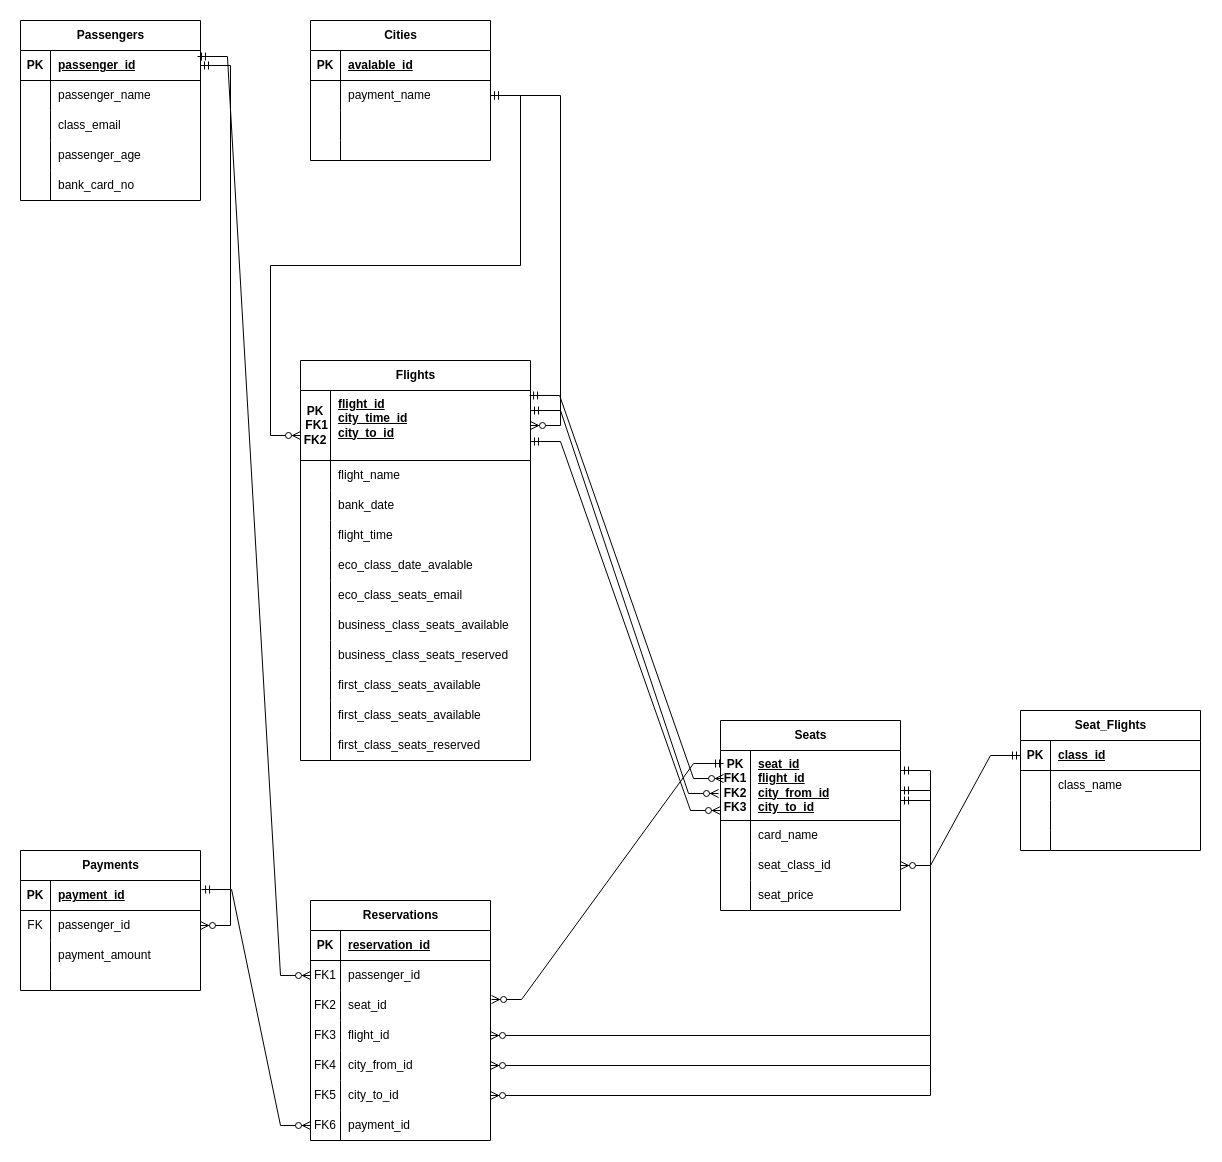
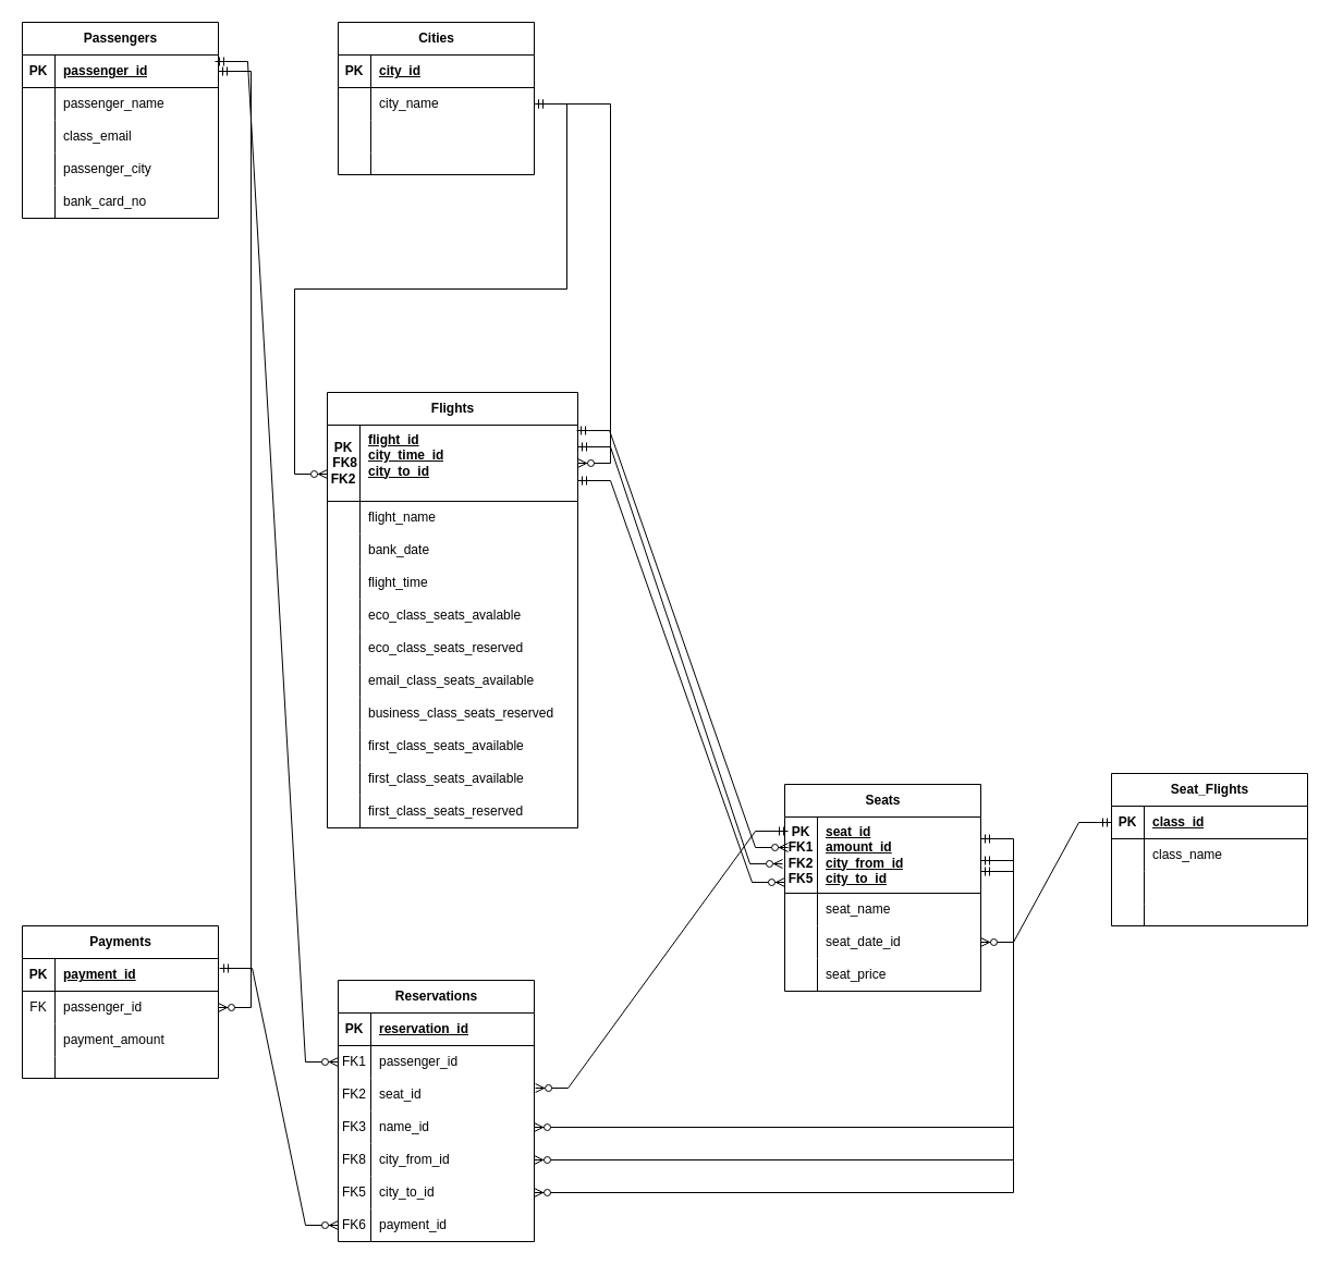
- <mxCell id="21" value="avalable_id" style="shape=partialRectangle;connectable=0;fillColor=none;top=0;left=0;bottom=0;right=0;align=left;spacingLeft=6;fontStyle=5;overflow=hidden;whiteSpace=wrap;html=1;" vertex="1" parent="19"><mxGeometry x="30" width="150" height="30" as="geometry"><mxRectangle width="150" height="30" as="alternateBounds" /></mxGeometry></mxCell>
+ <mxCell id="21" value="city_id" style="shape=partialRectangle;connectable=0;fillColor=none;top=0;left=0;bottom=0;right=0;align=left;spacingLeft=6;fontStyle=5;overflow=hidden;whiteSpace=wrap;html=1;" vertex="1" parent="19"><mxGeometry x="30" width="150" height="30" as="geometry"><mxRectangle width="150" height="30" as="alternateBounds" /></mxGeometry></mxCell>
- <mxCell id="24" value="payment_name" style="shape=partialRectangle;connectable=0;fillColor=none;top=0;left=0;bottom=0;right=0;align=left;spacingLeft=6;overflow=hidden;whiteSpace=wrap;html=1;" vertex="1" parent="22"><mxGeometry x="30" width="150" height="30" as="geometry"><mxRectangle width="150" height="30" as="alternateBounds" /></mxGeometry></mxCell>
+ <mxCell id="24" value="city_name" style="shape=partialRectangle;connectable=0;fillColor=none;top=0;left=0;bottom=0;right=0;align=left;spacingLeft=6;overflow=hidden;whiteSpace=wrap;html=1;" vertex="1" parent="22"><mxGeometry x="30" width="150" height="30" as="geometry"><mxRectangle width="150" height="30" as="alternateBounds" /></mxGeometry></mxCell>
- <mxCell id="14" value="passenger_age" style="shape=partialRectangle;connectable=0;fillColor=none;top=0;left=0;bottom=0;right=0;align=left;spacingLeft=6;overflow=hidden;whiteSpace=wrap;html=1;" vertex="1" parent="12"><mxGeometry x="30" width="150" height="30" as="geometry"><mxRectangle width="150" height="30" as="alternateBounds" /></mxGeometry></mxCell>
+ <mxCell id="14" value="passenger_city" style="shape=partialRectangle;connectable=0;fillColor=none;top=0;left=0;bottom=0;right=0;align=left;spacingLeft=6;overflow=hidden;whiteSpace=wrap;html=1;" vertex="1" parent="12"><mxGeometry x="30" width="150" height="30" as="geometry"><mxRectangle width="150" height="30" as="alternateBounds" /></mxGeometry></mxCell>
- <mxCell id="59" value="PK&lt;div&gt;&lt;span style=&quot;background-color: transparent; color: light-dark(rgb(0, 0, 0), rgb(255, 255, 255));&quot;&gt;&amp;nbsp;FK1&lt;/span&gt;&lt;/div&gt;&lt;div&gt;FK2&lt;/div&gt;" style="shape=partialRectangle;connectable=0;fillColor=none;top=0;left=0;bottom=0;right=0;fontStyle=1;overflow=hidden;whiteSpace=wrap;html=1;" vertex="1" parent="58"><mxGeometry width="30" height="70" as="geometry"><mxRectangle width="30" height="70" as="alternateBounds" /></mxGeometry></mxCell>
+ <mxCell id="59" value="PK&lt;div&gt;&lt;span style=&quot;background-color: transparent; color: light-dark(rgb(0, 0, 0), rgb(255, 255, 255));&quot;&gt;&amp;nbsp;FK8&lt;/span&gt;&lt;/div&gt;&lt;div&gt;FK2&lt;/div&gt;" style="shape=partialRectangle;connectable=0;fillColor=none;top=0;left=0;bottom=0;right=0;fontStyle=1;overflow=hidden;whiteSpace=wrap;html=1;" vertex="1" parent="58"><mxGeometry width="30" height="70" as="geometry"><mxRectangle width="30" height="70" as="alternateBounds" /></mxGeometry></mxCell>
- <mxCell id="72" value="eco_class_date_avalable" style="shape=partialRectangle;connectable=0;fillColor=none;top=0;left=0;bottom=0;right=0;align=left;spacingLeft=6;overflow=hidden;whiteSpace=wrap;html=1;" vertex="1" parent="70"><mxGeometry x="30" width="200" height="30" as="geometry"><mxRectangle width="200" height="30" as="alternateBounds" /></mxGeometry></mxCell>
+ <mxCell id="72" value="eco_class_seats_avalable" style="shape=partialRectangle;connectable=0;fillColor=none;top=0;left=0;bottom=0;right=0;align=left;spacingLeft=6;overflow=hidden;whiteSpace=wrap;html=1;" vertex="1" parent="70"><mxGeometry x="30" width="200" height="30" as="geometry"><mxRectangle width="200" height="30" as="alternateBounds" /></mxGeometry></mxCell>
- <mxCell id="75" value="eco_class_seats_email" style="shape=partialRectangle;connectable=0;fillColor=none;top=0;left=0;bottom=0;right=0;align=left;spacingLeft=6;overflow=hidden;whiteSpace=wrap;html=1;" vertex="1" parent="73"><mxGeometry x="30" width="200" height="30" as="geometry"><mxRectangle width="200" height="30" as="alternateBounds" /></mxGeometry></mxCell>
+ <mxCell id="75" value="eco_class_seats_reserved" style="shape=partialRectangle;connectable=0;fillColor=none;top=0;left=0;bottom=0;right=0;align=left;spacingLeft=6;overflow=hidden;whiteSpace=wrap;html=1;" vertex="1" parent="73"><mxGeometry x="30" width="200" height="30" as="geometry"><mxRectangle width="200" height="30" as="alternateBounds" /></mxGeometry></mxCell>
- <mxCell id="78" value="business_class_seats_available" style="shape=partialRectangle;connectable=0;fillColor=none;top=0;left=0;bottom=0;right=0;align=left;spacingLeft=6;overflow=hidden;whiteSpace=wrap;html=1;" vertex="1" parent="76"><mxGeometry x="30" width="200" height="30" as="geometry"><mxRectangle width="200" height="30" as="alternateBounds" /></mxGeometry></mxCell>
+ <mxCell id="78" value="email_class_seats_available" style="shape=partialRectangle;connectable=0;fillColor=none;top=0;left=0;bottom=0;right=0;align=left;spacingLeft=6;overflow=hidden;whiteSpace=wrap;html=1;" vertex="1" parent="76"><mxGeometry x="30" width="200" height="30" as="geometry"><mxRectangle width="200" height="30" as="alternateBounds" /></mxGeometry></mxCell>
- <mxCell id="93" value="PK&lt;div&gt;FK1&lt;/div&gt;&lt;div&gt;FK2&lt;/div&gt;&lt;div&gt;FK3&lt;/div&gt;" style="shape=partialRectangle;connectable=0;fillColor=none;top=0;left=0;bottom=0;right=0;fontStyle=1;overflow=hidden;whiteSpace=wrap;html=1;" vertex="1" parent="92"><mxGeometry width="30" height="70" as="geometry"><mxRectangle width="30" height="70" as="alternateBounds" /></mxGeometry></mxCell>
+ <mxCell id="93" value="PK&lt;div&gt;FK1&lt;/div&gt;&lt;div&gt;FK2&lt;/div&gt;&lt;div&gt;FK5&lt;/div&gt;" style="shape=partialRectangle;connectable=0;fillColor=none;top=0;left=0;bottom=0;right=0;fontStyle=1;overflow=hidden;whiteSpace=wrap;html=1;" vertex="1" parent="92"><mxGeometry width="30" height="70" as="geometry"><mxRectangle width="30" height="70" as="alternateBounds" /></mxGeometry></mxCell>
- <mxCell id="94" value="seat_id&lt;div&gt;flight_id&lt;/div&gt;&lt;div&gt;city_from_id&lt;/div&gt;&lt;div&gt;city_to_id&lt;/div&gt;" style="shape=partialRectangle;connectable=0;fillColor=none;top=0;left=0;bottom=0;right=0;align=left;spacingLeft=6;fontStyle=5;overflow=hidden;whiteSpace=wrap;html=1;" vertex="1" parent="92"><mxGeometry x="30" width="150" height="70" as="geometry"><mxRectangle width="150" height="70" as="alternateBounds" /></mxGeometry></mxCell>
+ <mxCell id="94" value="seat_id&lt;div&gt;amount_id&lt;/div&gt;&lt;div&gt;city_from_id&lt;/div&gt;&lt;div&gt;city_to_id&lt;/div&gt;" style="shape=partialRectangle;connectable=0;fillColor=none;top=0;left=0;bottom=0;right=0;align=left;spacingLeft=6;fontStyle=5;overflow=hidden;whiteSpace=wrap;html=1;" vertex="1" parent="92"><mxGeometry x="30" width="150" height="70" as="geometry"><mxRectangle width="150" height="70" as="alternateBounds" /></mxGeometry></mxCell>
- <mxCell id="97" value="card_name" style="shape=partialRectangle;connectable=0;fillColor=none;top=0;left=0;bottom=0;right=0;align=left;spacingLeft=6;overflow=hidden;whiteSpace=wrap;html=1;" vertex="1" parent="95"><mxGeometry x="30" width="150" height="30" as="geometry"><mxRectangle width="150" height="30" as="alternateBounds" /></mxGeometry></mxCell>
+ <mxCell id="97" value="seat_name" style="shape=partialRectangle;connectable=0;fillColor=none;top=0;left=0;bottom=0;right=0;align=left;spacingLeft=6;overflow=hidden;whiteSpace=wrap;html=1;" vertex="1" parent="95"><mxGeometry x="30" width="150" height="30" as="geometry"><mxRectangle width="150" height="30" as="alternateBounds" /></mxGeometry></mxCell>
- <mxCell id="100" value="seat_class_id" style="shape=partialRectangle;connectable=0;fillColor=none;top=0;left=0;bottom=0;right=0;align=left;spacingLeft=6;overflow=hidden;whiteSpace=wrap;html=1;" vertex="1" parent="98"><mxGeometry x="30" width="150" height="30" as="geometry"><mxRectangle width="150" height="30" as="alternateBounds" /></mxGeometry></mxCell>
+ <mxCell id="100" value="seat_date_id" style="shape=partialRectangle;connectable=0;fillColor=none;top=0;left=0;bottom=0;right=0;align=left;spacingLeft=6;overflow=hidden;whiteSpace=wrap;html=1;" vertex="1" parent="98"><mxGeometry x="30" width="150" height="30" as="geometry"><mxRectangle width="150" height="30" as="alternateBounds" /></mxGeometry></mxCell>
- <mxCell id="116" value="flight_id" style="shape=partialRectangle;connectable=0;fillColor=none;top=0;left=0;bottom=0;right=0;align=left;spacingLeft=6;overflow=hidden;whiteSpace=wrap;html=1;" vertex="1" parent="114"><mxGeometry x="30" width="150" height="30" as="geometry"><mxRectangle width="150" height="30" as="alternateBounds" /></mxGeometry></mxCell>
+ <mxCell id="116" value="name_id" style="shape=partialRectangle;connectable=0;fillColor=none;top=0;left=0;bottom=0;right=0;align=left;spacingLeft=6;overflow=hidden;whiteSpace=wrap;html=1;" vertex="1" parent="114"><mxGeometry x="30" width="150" height="30" as="geometry"><mxRectangle width="150" height="30" as="alternateBounds" /></mxGeometry></mxCell>
- <mxCell id="118" value="FK4" style="shape=partialRectangle;connectable=0;fillColor=none;top=0;left=0;bottom=0;right=0;editable=1;overflow=hidden;whiteSpace=wrap;html=1;" vertex="1" parent="117"><mxGeometry width="30" height="30" as="geometry"><mxRectangle width="30" height="30" as="alternateBounds" /></mxGeometry></mxCell>
+ <mxCell id="118" value="FK8" style="shape=partialRectangle;connectable=0;fillColor=none;top=0;left=0;bottom=0;right=0;editable=1;overflow=hidden;whiteSpace=wrap;html=1;" vertex="1" parent="117"><mxGeometry width="30" height="30" as="geometry"><mxRectangle width="30" height="30" as="alternateBounds" /></mxGeometry></mxCell>
